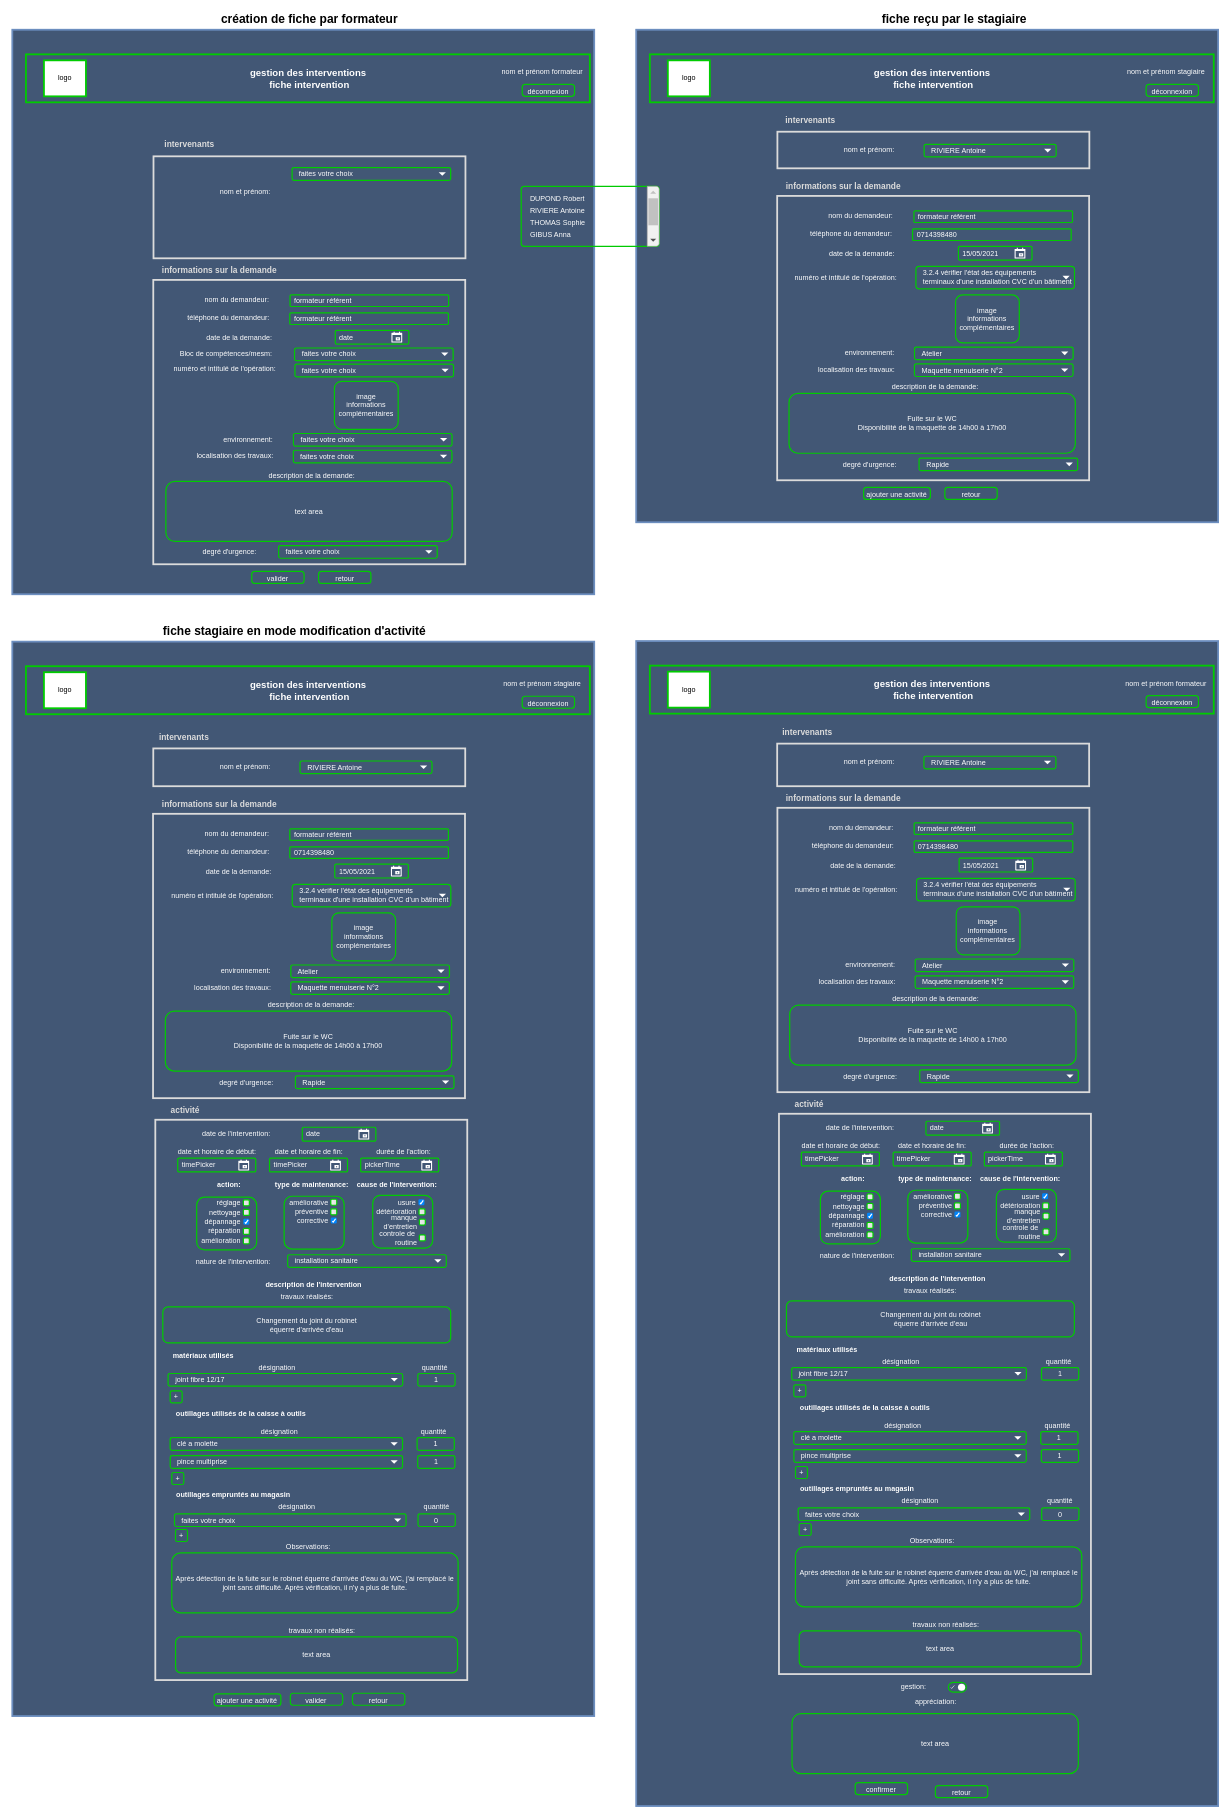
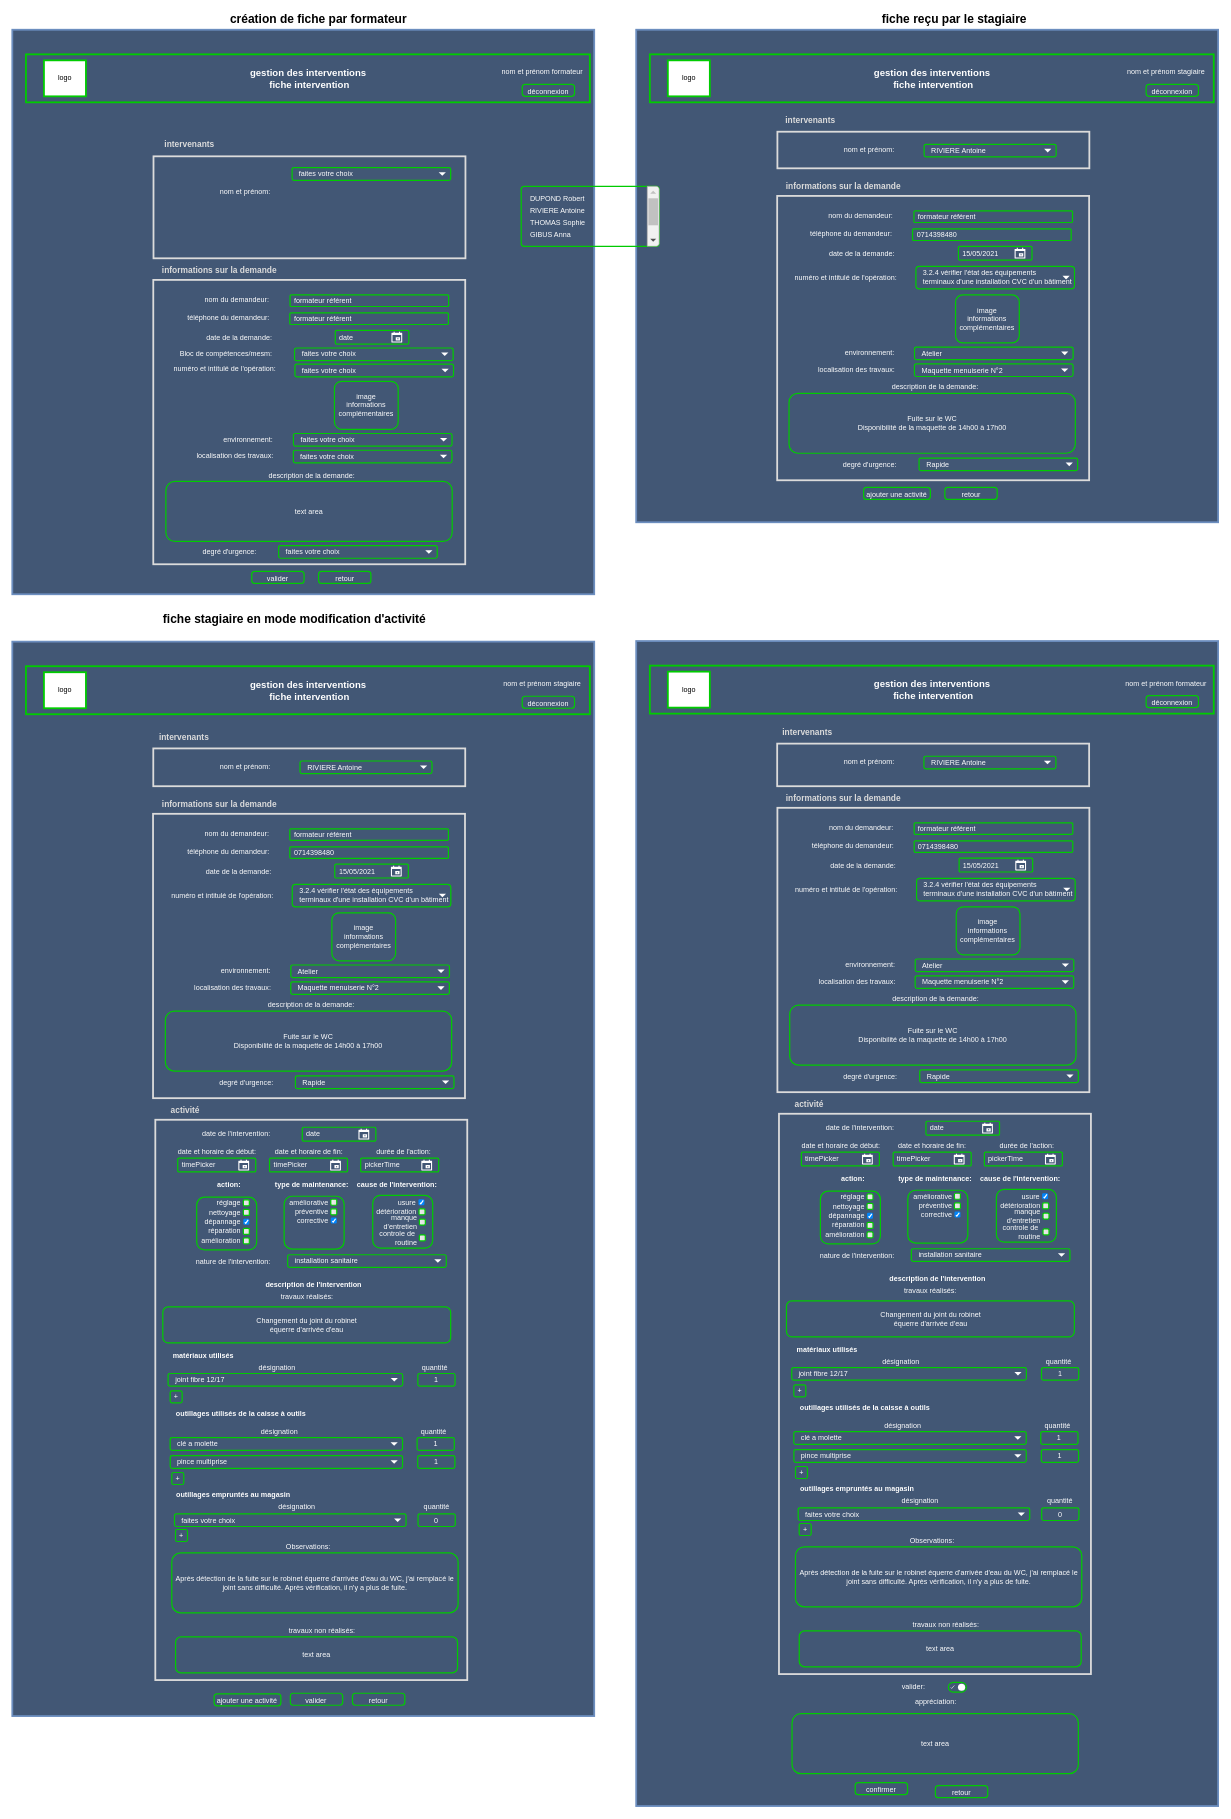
- <mxCell id="13" value="&lt;font color=&quot;#000000&quot; size=&quot;1&quot;&gt;&lt;b style=&quot;font-size: 20px&quot;&gt;création de fiche par formateur&lt;/b&gt;&lt;/font&gt;" style="text;html=1;align=center;verticalAlign=middle;resizable=0;points=[];autosize=1;fontColor=#FFFFFF;" parent="1" vertex="1"><mxGeometry x="360" y="20" width="310" height="20" as="geometry" /></mxCell>
+ <mxCell id="13" value="&lt;font color=&quot;#000000&quot; size=&quot;1&quot;&gt;&lt;b style=&quot;font-size: 20px&quot;&gt;création de fiche par formateur&lt;/b&gt;&lt;/font&gt;" style="text;html=1;align=center;verticalAlign=middle;resizable=0;points=[];autosize=1;fontColor=#FFFFFF;" parent="1" vertex="1"><mxGeometry x="375" y="20" width="310" height="20" as="geometry" /></mxCell>
- <mxCell id="111" value="&lt;font color=&quot;#000000&quot; size=&quot;1&quot;&gt;&lt;b style=&quot;font-size: 20px&quot;&gt;fiche stagiaire en mode modification d'activité&lt;/b&gt;&lt;/font&gt;" style="text;html=1;align=center;verticalAlign=middle;resizable=0;points=[];autosize=1;fontColor=#FFFFFF;" parent="1" vertex="1"><mxGeometry x="265" y="1040" width="450" height="20" as="geometry" /></mxCell>
+ <mxCell id="111" value="&lt;font color=&quot;#000000&quot; size=&quot;1&quot;&gt;&lt;b style=&quot;font-size: 20px&quot;&gt;fiche stagiaire en mode modification d'activité&lt;/b&gt;&lt;/font&gt;" style="text;html=1;align=center;verticalAlign=middle;resizable=0;points=[];autosize=1;fontColor=#FFFFFF;" parent="1" vertex="1"><mxGeometry x="265" y="1020" width="450" height="20" as="geometry" /></mxCell>
- <mxCell id="150" value="gestion:" style="text;html=1;align=center;verticalAlign=middle;resizable=0;points=[];autosize=1;fontColor=#FFFFFF;" parent="1" vertex="1"><mxGeometry x="1497.12" y="2802" width="50" height="20" as="geometry" /></mxCell>
+ <mxCell id="150" value="valider:" style="text;html=1;align=center;verticalAlign=middle;resizable=0;points=[];autosize=1;fontColor=#FFFFFF;" parent="1" vertex="1"><mxGeometry x="1497.12" y="2802" width="50" height="20" as="geometry" /></mxCell>
